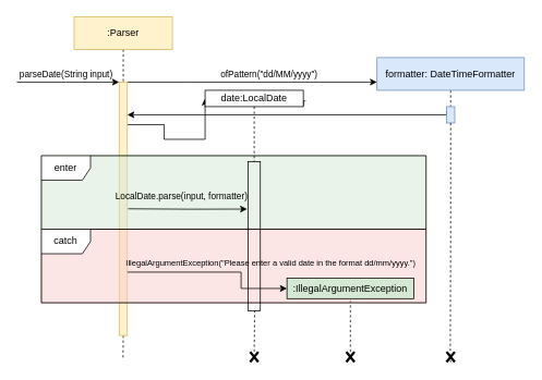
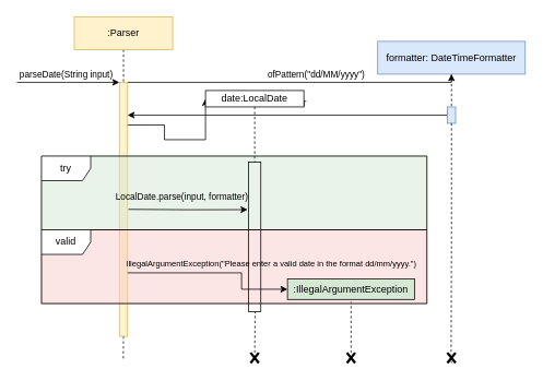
- <mxCell id="9" value="formatter: DateTimeFormatter" style="rounded=0;whiteSpace=wrap;html=1;labelBackgroundColor=none;fillColor=#dae8fc;strokeColor=#6c8ebf;" vertex="1" parent="1"><mxGeometry x="460" y="70" width="180" height="40" as="geometry" /></mxCell>
+ <mxCell id="9" value="formatter: DateTimeFormatter" style="rounded=0;whiteSpace=wrap;html=1;labelBackgroundColor=none;fillColor=#dae8fc;strokeColor=#6c8ebf;" vertex="1" parent="1"><mxGeometry x="460" y="50" width="180" height="40" as="geometry" /></mxCell>
- <mxCell id="19" value="enter" style="shape=umlFrame;whiteSpace=wrap;html=1;pointerEvents=0;labelBackgroundColor=none;strokeColor=default;" vertex="1" parent="18"><mxGeometry width="470.0" height="90" as="geometry" /></mxCell>
+ <mxCell id="19" value="try" style="shape=umlFrame;whiteSpace=wrap;html=1;pointerEvents=0;labelBackgroundColor=none;strokeColor=default;" vertex="1" parent="18"><mxGeometry width="470.0" height="90" as="geometry" /></mxCell>
- <mxCell id="21" value="catch" style="shape=umlFrame;whiteSpace=wrap;html=1;pointerEvents=0;labelBackgroundColor=none;fillColor=default;" vertex="1" parent="20"><mxGeometry width="470.0" height="90" as="geometry" /></mxCell>
+ <mxCell id="21" value="valid" style="shape=umlFrame;whiteSpace=wrap;html=1;pointerEvents=0;labelBackgroundColor=none;fillColor=default;" vertex="1" parent="20"><mxGeometry width="470.0" height="90" as="geometry" /></mxCell>
